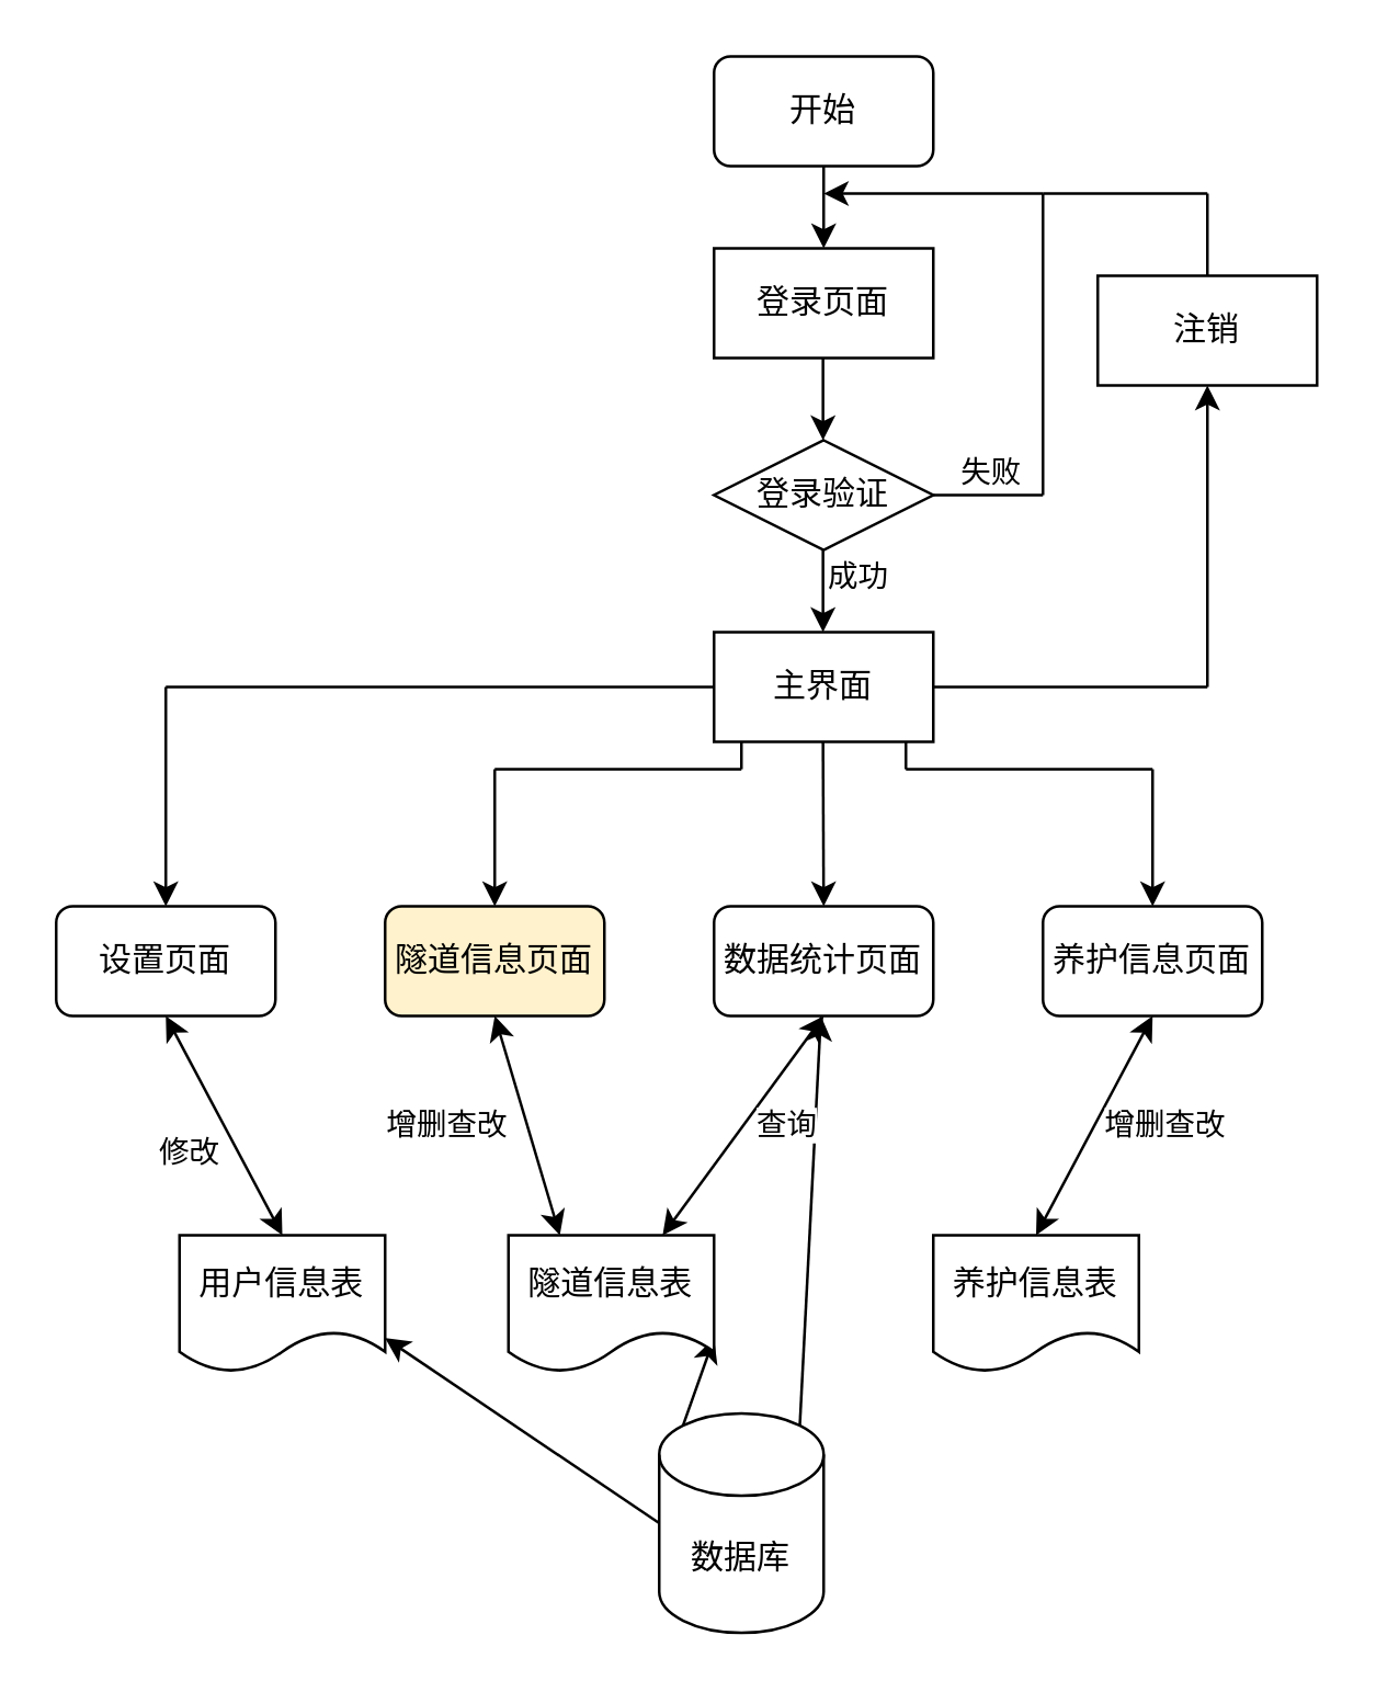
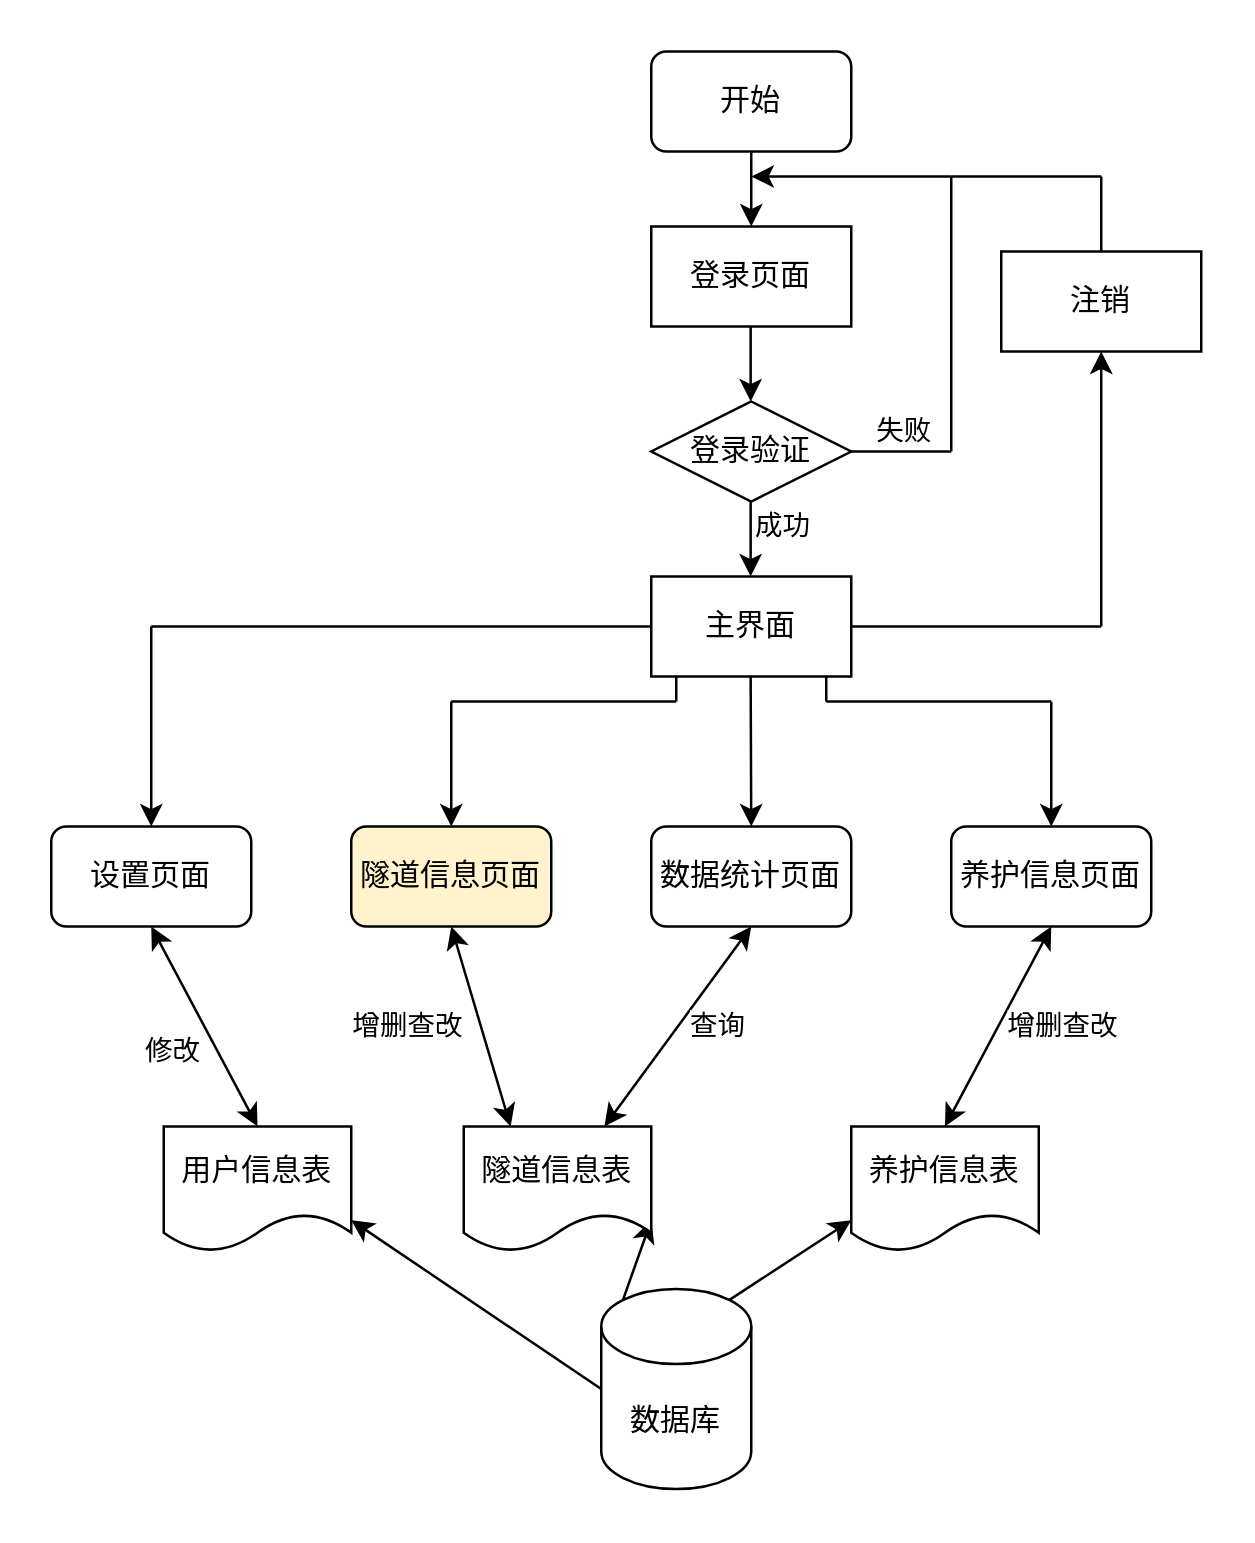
- <mxCell id="33" value="" style="endArrow=classic;html=1;rounded=0;exitX=0.855;exitY=0;exitDx=0;exitDy=4.35;exitPerimeter=0;" edge="1" parent="1" source="29" target="23"><mxGeometry width="50" height="50" relative="1" as="geometry"><mxPoint x="290" y="510" as="sourcePoint" /><mxPoint x="330" y="490" as="targetPoint" /></mxGeometry></mxCell>
+ <mxCell id="33" value="" style="endArrow=classic;html=1;rounded=0;exitX=0.855;exitY=0;exitDx=0;exitDy=4.35;exitPerimeter=0;entryX=0;entryY=0.75;entryDx=0;entryDy=0;" edge="1" parent="1" source="29" target="32"><mxGeometry width="50" height="50" relative="1" as="geometry"><mxPoint x="290" y="510" as="sourcePoint" /><mxPoint x="330" y="490" as="targetPoint" /></mxGeometry></mxCell>
